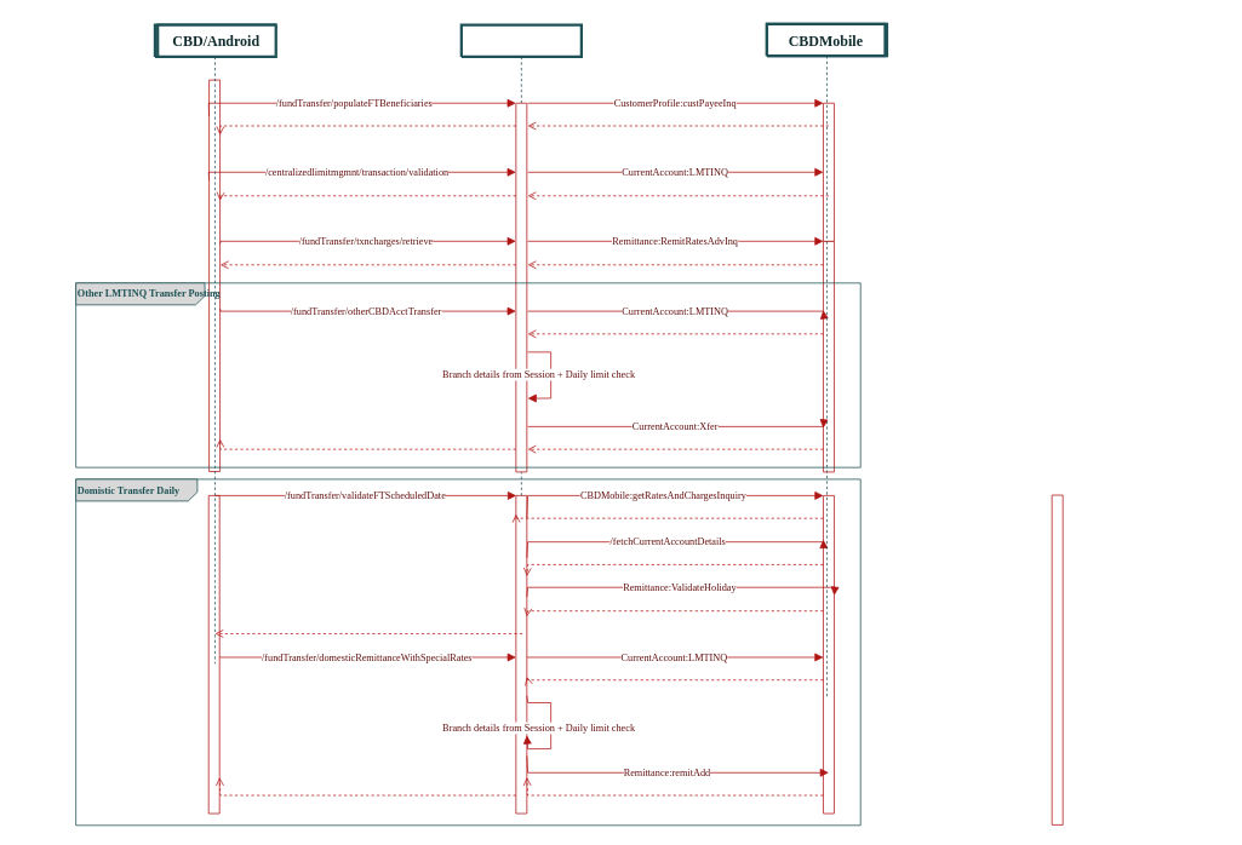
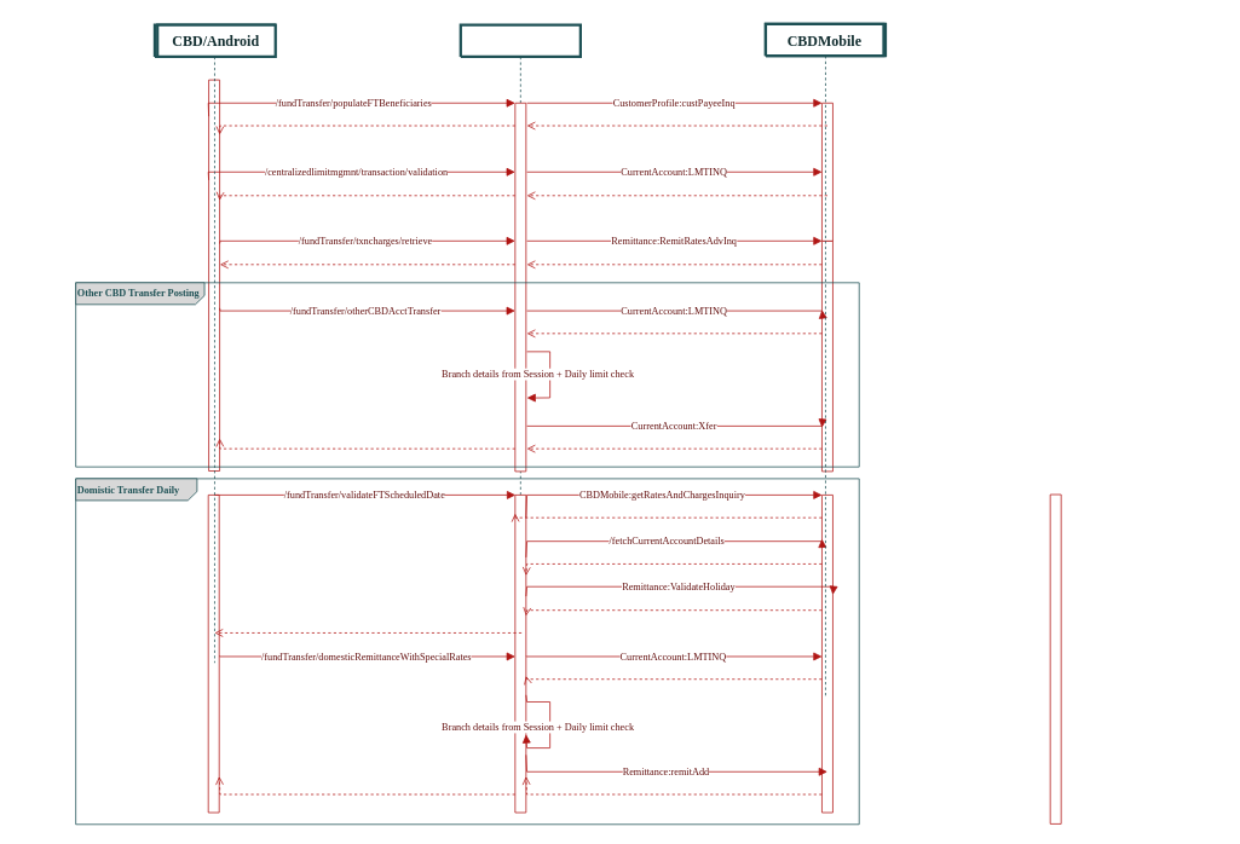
- <mxCell id="17" value="&lt;font style=&quot;font-size:11px;font-family:Calibri;color:#1e5155;direction:ltr;letter-spacing:0px;line-height:120%;opacity:1&quot;&gt;&lt;b&gt;Other LMTINQ Transfer Posting&lt;br/&gt;&lt;/b&gt;&lt;/font&gt;" style="verticalAlign=middle;align=left;vsdxID=327;fillColor=#d8d8d8;gradientColor=none;shape=stencil(nZHBDoIwDIafptelW4XEM+J7kDDc4tjImKhv75YeRA4mcPv/9mvT/AVqZtNNGhTOKYa7fto+GaALKGW90dGmrIBaoGYIUd9iePie/dQVsqgxLGXDi+ewTCh8s5PI/sqos36FykqoegdeixP94NVZyD38n+V4DNwcnMU3l8E6x7Gu+9scc4l/QO0H);strokeColor=#1e5155;labelBackgroundColor=none;rounded=0;html=1;whiteSpace=wrap;" parent="16" vertex="1"><mxGeometry width="863" height="24" as="geometry" /></mxCell>
+ <mxCell id="17" value="&lt;font style=&quot;font-size:11px;font-family:Calibri;color:#1e5155;direction:ltr;letter-spacing:0px;line-height:120%;opacity:1&quot;&gt;&lt;b&gt;Other CBD Transfer Posting&lt;br/&gt;&lt;/b&gt;&lt;/font&gt;" style="verticalAlign=middle;align=left;vsdxID=327;fillColor=#d8d8d8;gradientColor=none;shape=stencil(nZHBDoIwDIafptelW4XEM+J7kDDc4tjImKhv75YeRA4mcPv/9mvT/AVqZtNNGhTOKYa7fto+GaALKGW90dGmrIBaoGYIUd9iePie/dQVsqgxLGXDi+ewTCh8s5PI/sqos36FykqoegdeixP94NVZyD38n+V4DNwcnMU3l8E6x7Gu+9scc4l/QO0H);strokeColor=#1e5155;labelBackgroundColor=none;rounded=0;html=1;whiteSpace=wrap;" parent="16" vertex="1"><mxGeometry width="863" height="24" as="geometry" /></mxCell>
